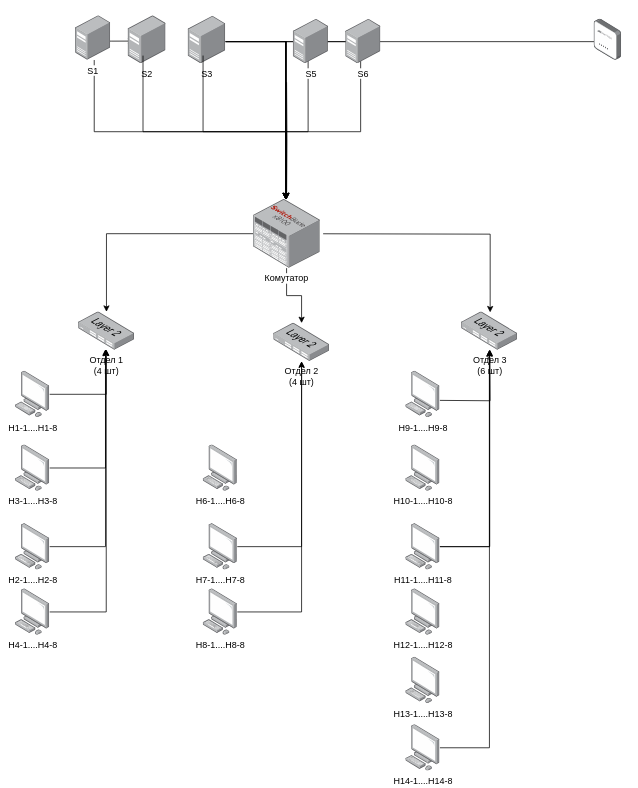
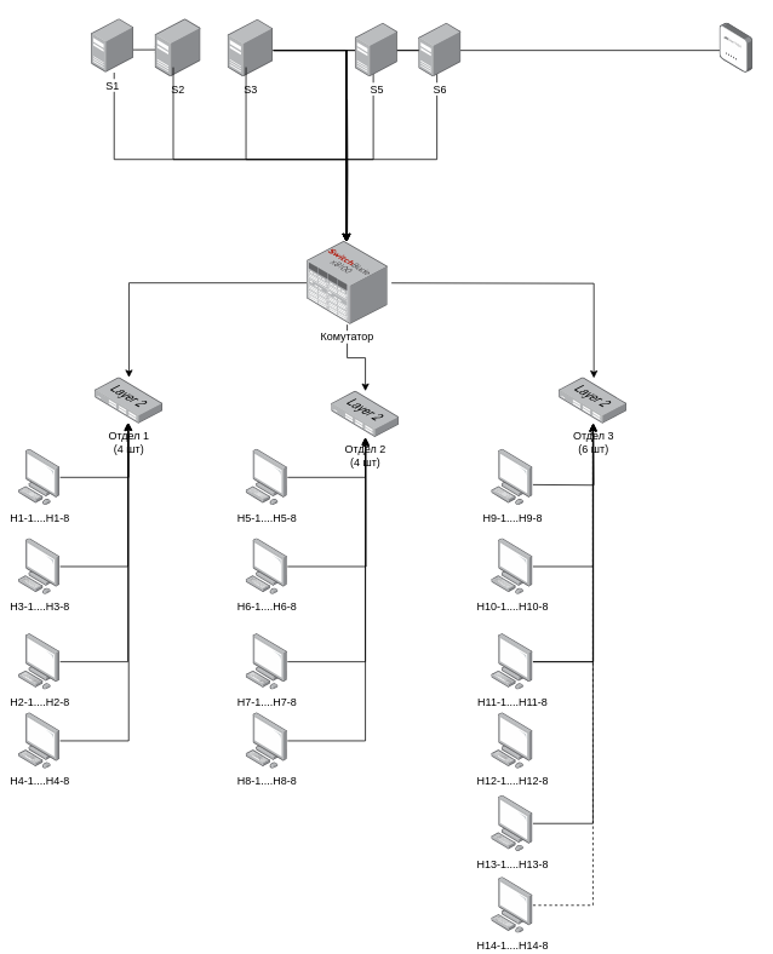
+ <mxCell id="26" value="H5-1....H5-8" style="image;points=[];aspect=fixed;html=1;align=center;shadow=0;dashed=0;image=img/lib/allied_telesis/computer_and_terminals/Personal_Computer.svg;" parent="1" vertex="1"><mxGeometry x="270" y="494" width="45.6" height="61.8" as="geometry" /></mxCell>
+ <mxCell id="33" style="edgeStyle=orthogonalEdgeStyle;rounded=0;orthogonalLoop=1;jettySize=auto;html=1;entryX=0.499;entryY=0.996;entryDx=0;entryDy=0;entryPerimeter=0;" parent="1" source="26" target="18" edge="1"><mxGeometry relative="1" as="geometry" /></mxCell>
+ <mxCell id="32" style="edgeStyle=orthogonalEdgeStyle;rounded=0;orthogonalLoop=1;jettySize=auto;html=1;entryX=0.509;entryY=1.043;entryDx=0;entryDy=0;entryPerimeter=0;" parent="1" source="31" target="18" edge="1"><mxGeometry relative="1" as="geometry" /></mxCell>
+ <mxCell id="35" style="edgeStyle=orthogonalEdgeStyle;rounded=0;orthogonalLoop=1;jettySize=auto;html=1;" parent="1" source="36" target="19" edge="1"><mxGeometry relative="1" as="geometry" /></mxCell>
+ <mxCell id="39" style="edgeStyle=orthogonalEdgeStyle;rounded=0;orthogonalLoop=1;jettySize=auto;html=1;" parent="1" source="40" target="19" edge="1"><mxGeometry relative="1" as="geometry" /></mxCell>
- <mxCell id="37" style="edgeStyle=orthogonalEdgeStyle;rounded=0;orthogonalLoop=1;jettySize=auto;html=1;" parent="1" source="38" target="19" edge="1"><mxGeometry relative="1" as="geometry" /></mxCell>
+ <mxCell id="37" style="edgeStyle=orthogonalEdgeStyle;rounded=0;orthogonalLoop=1;jettySize=auto;html=1;dashed=1;" parent="1" source="38" target="19" edge="1"><mxGeometry relative="1" as="geometry" /></mxCell>
